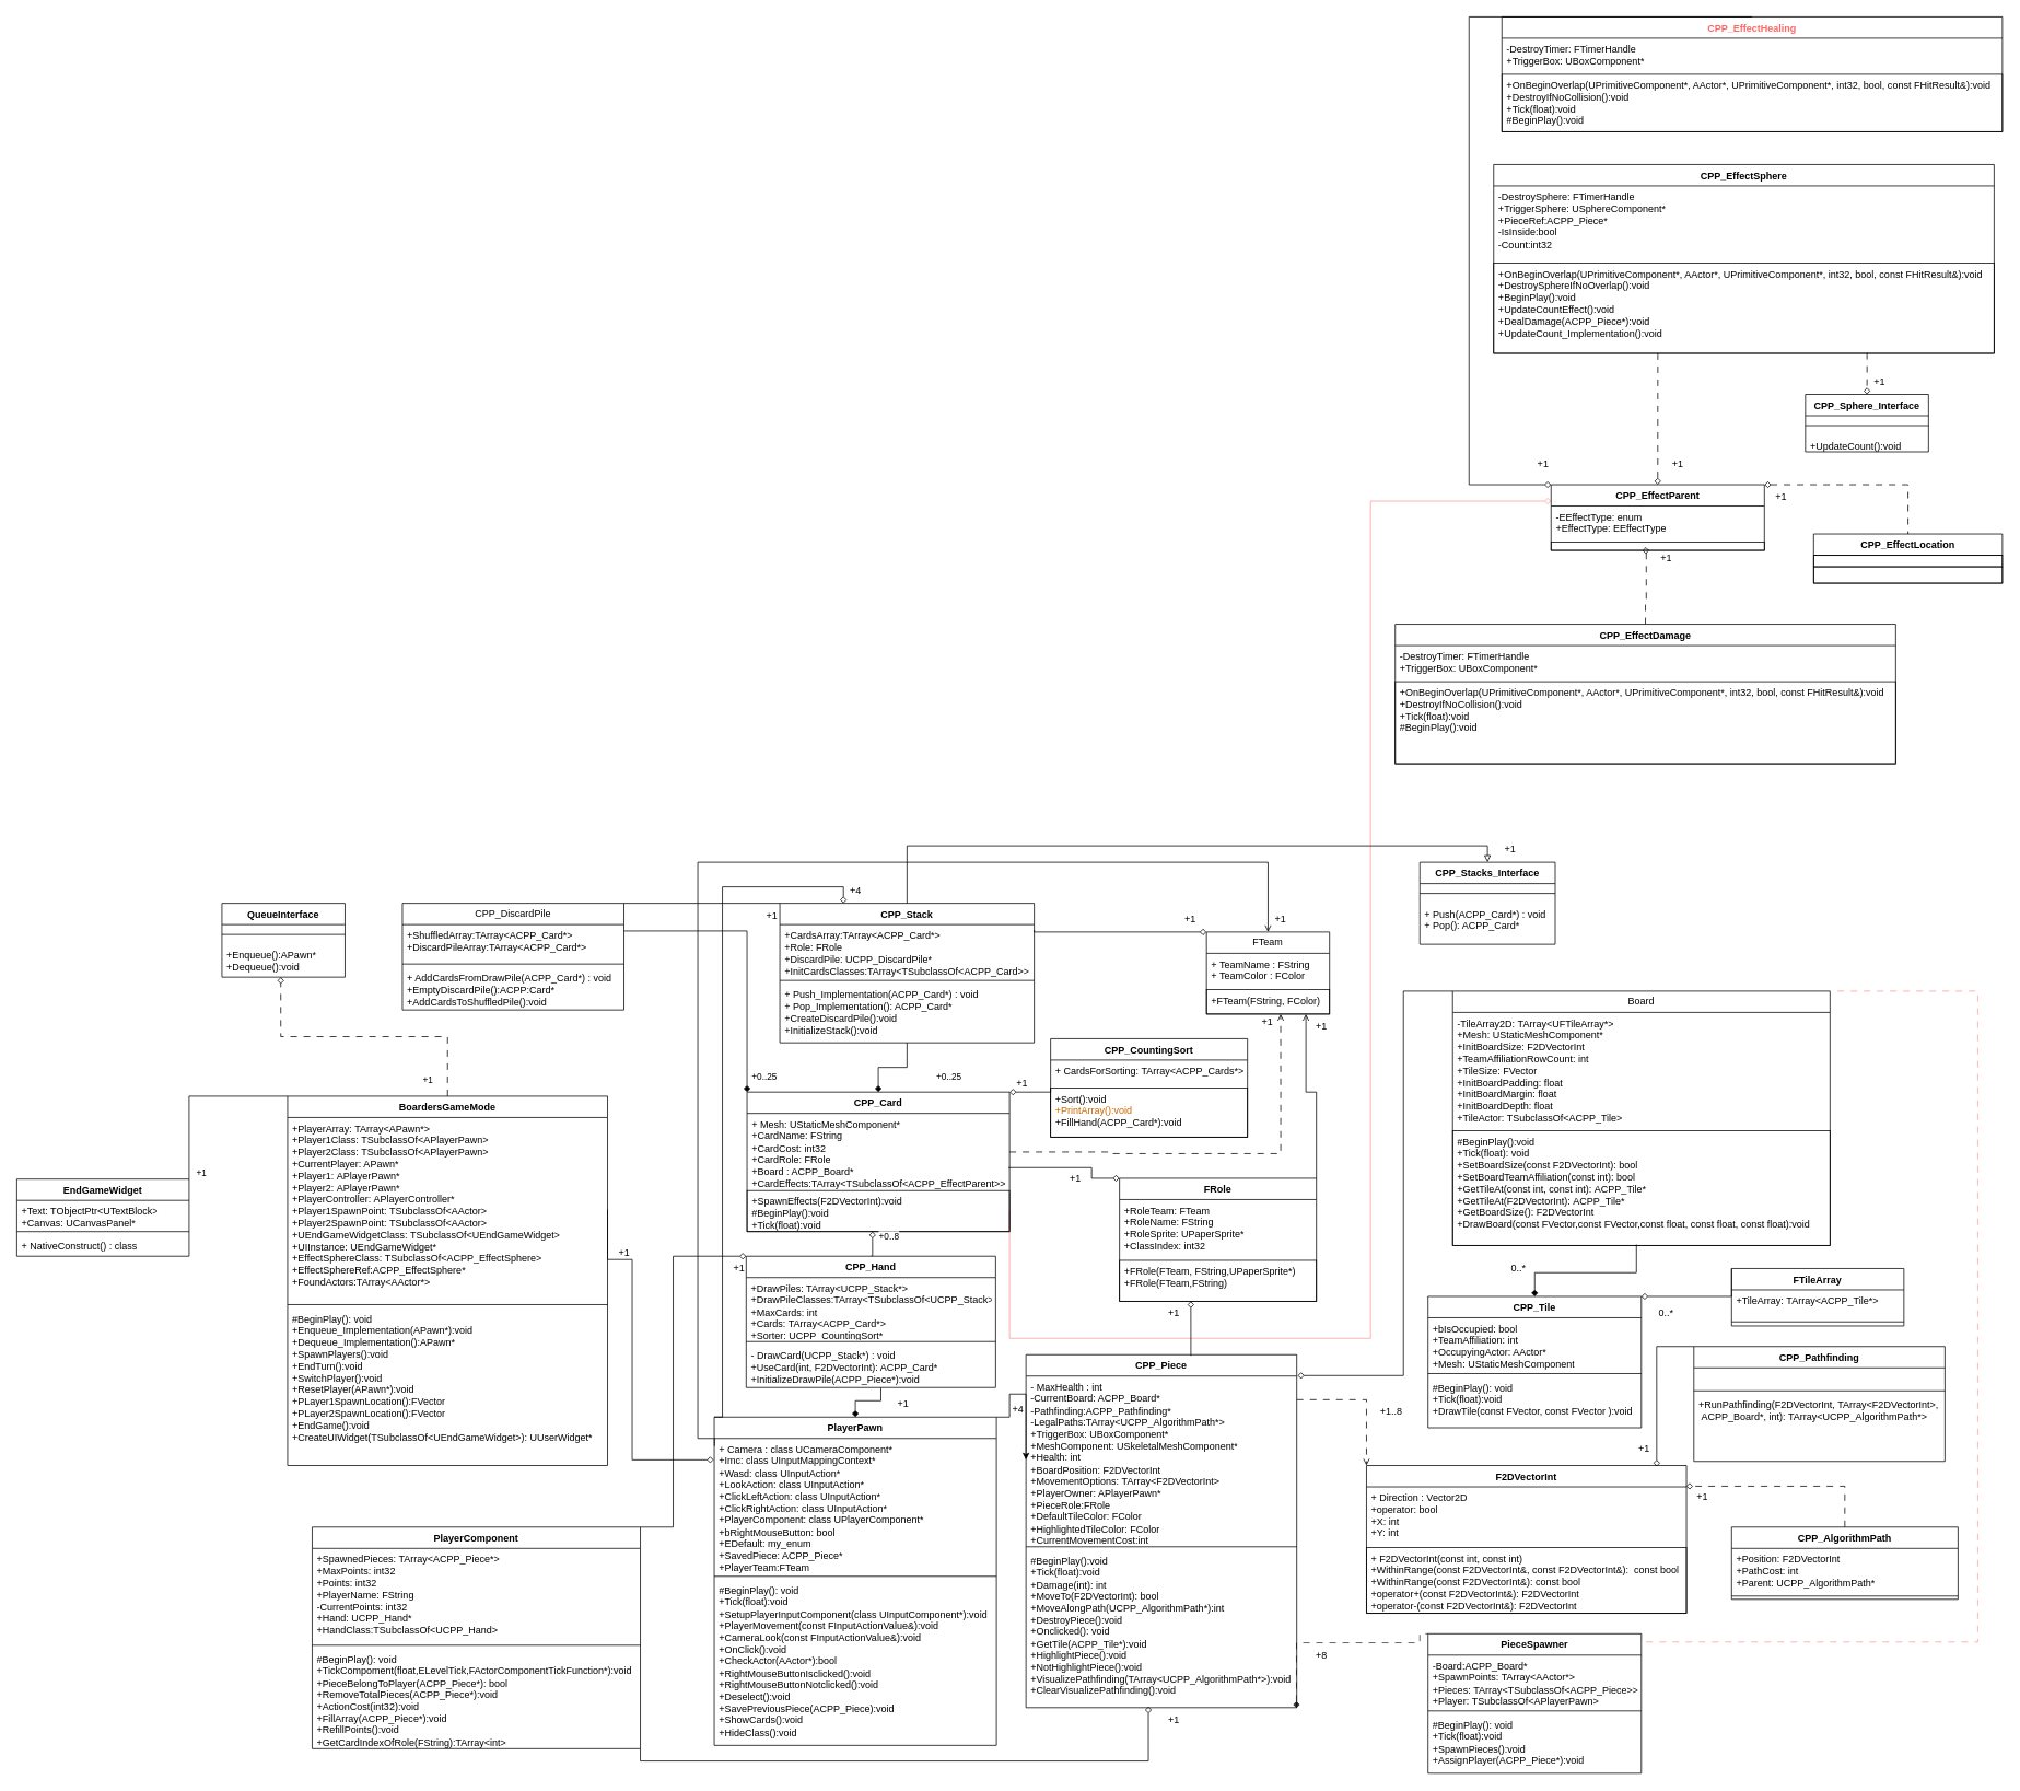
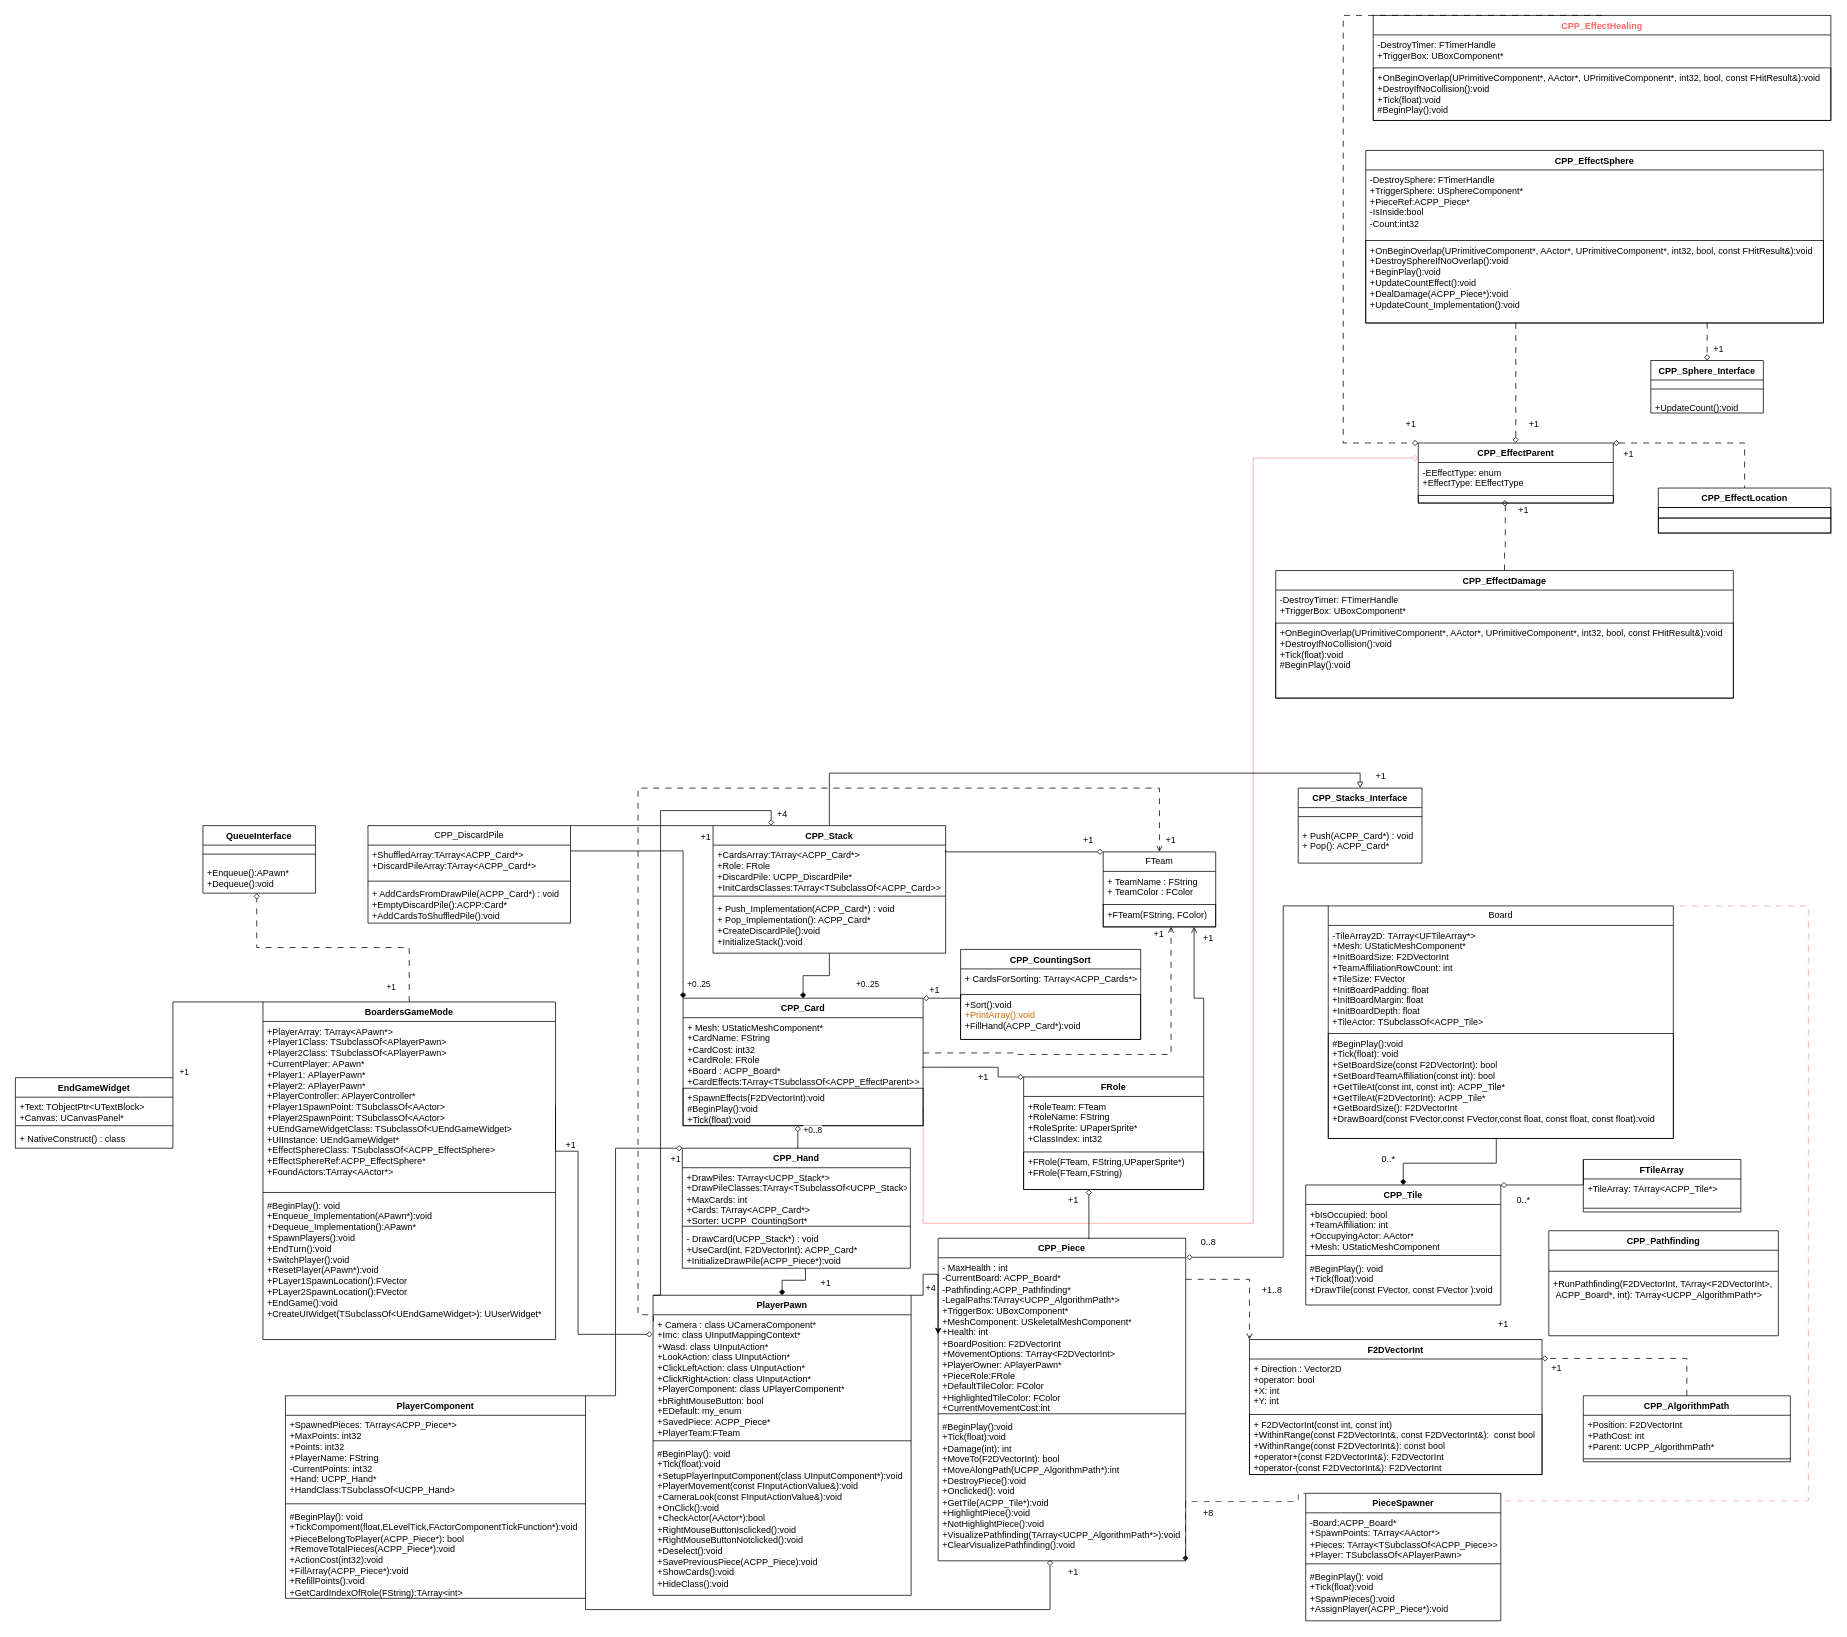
- <mxCell id="155" style="edgeStyle=orthogonalEdgeStyle;rounded=0;orthogonalLoop=1;jettySize=auto;html=1;endArrow=diamond;endFill=0;dashed=0;dashPattern=8 8;entryX=0;entryY=0;entryDx=0;entryDy=0;exitX=0.5;exitY=0;exitDx=0;exitDy=0;" edge="1" parent="1" source="152" target="131"><mxGeometry relative="1" as="geometry"><mxPoint x="1381" y="580" as="sourcePoint" /><mxPoint x="1810" y="620" as="targetPoint" /><Array as="points"><mxPoint x="1790" y="20" /><mxPoint x="1790" y="590" /></Array></mxGeometry></mxCell>
+ <mxCell id="155" style="edgeStyle=orthogonalEdgeStyle;rounded=0;orthogonalLoop=1;jettySize=auto;html=1;endArrow=diamond;endFill=0;dashed=1;dashPattern=8 8;entryX=0;entryY=0;entryDx=0;entryDy=0;exitX=0.5;exitY=0;exitDx=0;exitDy=0;" edge="1" parent="1" source="152" target="131"><mxGeometry relative="1" as="geometry"><mxPoint x="1381" y="580" as="sourcePoint" /><mxPoint x="1810" y="620" as="targetPoint" /><Array as="points"><mxPoint x="1790" y="20" /><mxPoint x="1790" y="590" /></Array></mxGeometry></mxCell>
- <mxCell id="24" style="edgeStyle=orthogonalEdgeStyle;rounded=0;orthogonalLoop=1;jettySize=auto;html=1;entryX=0.5;entryY=0;entryDx=0;entryDy=0;dashed=0;dashPattern=8 8;endArrow=open;endFill=0;exitX=0.001;exitY=0.088;exitDx=0;exitDy=0;exitPerimeter=0;" parent="1" source="14" target="19" edge="1"><mxGeometry relative="1" as="geometry"><Array as="points"><mxPoint x="870" y="1752" /><mxPoint x="850" y="1752" /><mxPoint x="850" y="1050" /><mxPoint x="1545" y="1050" /></Array><mxPoint x="1299" y="1830" as="sourcePoint" /></mxGeometry></mxCell>
+ <mxCell id="24" style="edgeStyle=orthogonalEdgeStyle;rounded=0;orthogonalLoop=1;jettySize=auto;html=1;entryX=0.5;entryY=0;entryDx=0;entryDy=0;dashed=1;dashPattern=8 8;endArrow=open;endFill=0;exitX=0.001;exitY=0.088;exitDx=0;exitDy=0;exitPerimeter=0;" parent="1" source="14" target="19" edge="1"><mxGeometry relative="1" as="geometry"><Array as="points"><mxPoint x="870" y="1752" /><mxPoint x="850" y="1752" /><mxPoint x="850" y="1050" /><mxPoint x="1545" y="1050" /></Array><mxPoint x="1299" y="1830" as="sourcePoint" /></mxGeometry></mxCell>
+ <mxCell id="130" value="0..8" style="text;html=1;align=center;verticalAlign=middle;resizable=0;points=[];autosize=1;strokeColor=none;fillColor=none;" parent="129" vertex="1"><mxGeometry width="40" height="30" as="geometry" /></mxCell>
- <mxCell id="108" style="edgeStyle=orthogonalEdgeStyle;rounded=0;orthogonalLoop=1;jettySize=auto;html=1;endArrow=diamond;endFill=0;exitX=0;exitY=0;exitDx=0;exitDy=0;entryX=0.907;entryY=0.007;entryDx=0;entryDy=0;entryPerimeter=0;" parent="1" source="95" target="33" edge="1"><mxGeometry relative="1" as="geometry"><Array as="points"><mxPoint x="2019" y="1640" /></Array><mxPoint x="2070" y="1739" as="sourcePoint" /><mxPoint x="2040" y="1720" as="targetPoint" /></mxGeometry></mxCell>
